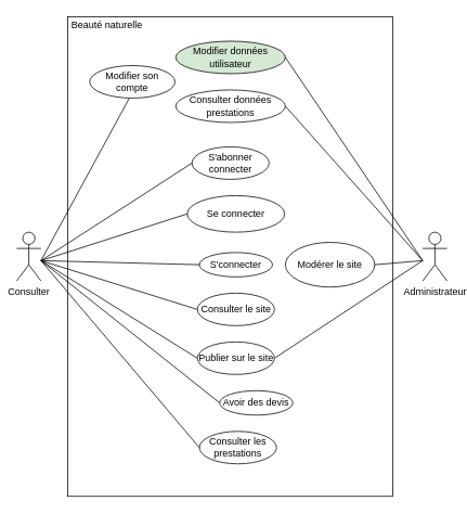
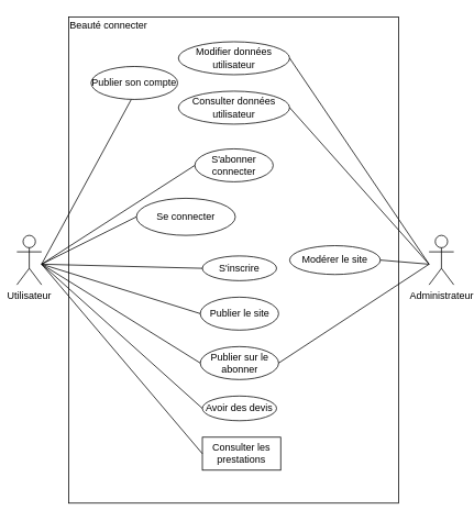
- <mxCell id="3" value="Beauté naturelle" style="text;html=1;strokeColor=none;fillColor=none;align=center;verticalAlign=middle;whiteSpace=wrap;rounded=0;" vertex="1" parent="1"><mxGeometry x="83" y="20.67" width="97" height="20" as="geometry" /></mxCell>
+ <mxCell id="3" value="Beauté connecter" style="text;html=1;strokeColor=none;fillColor=none;align=center;verticalAlign=middle;whiteSpace=wrap;rounded=0;" vertex="1" parent="1"><mxGeometry x="83" y="20.67" width="97" height="20" as="geometry" /></mxCell>
- <mxCell id="11" value="Modifier données utilisateur" style="ellipse;whiteSpace=wrap;html=1;fillColor=#d5e8d4;" vertex="1" parent="1"><mxGeometry x="215.9" y="50" width="135" height="40" as="geometry" /></mxCell>
+ <mxCell id="11" value="Modifier données utilisateur" style="ellipse;whiteSpace=wrap;html=1;" vertex="1" parent="1"><mxGeometry x="215.9" y="50" width="135" height="40" as="geometry" /></mxCell>
- <mxCell id="24" value="Modifier son compte" style="ellipse;whiteSpace=wrap;html=1;" vertex="1" parent="1"><mxGeometry x="110" y="80" width="105" height="40" as="geometry" /></mxCell>
+ <mxCell id="24" value="Publier son compte" style="ellipse;whiteSpace=wrap;html=1;" vertex="1" parent="1"><mxGeometry x="110" y="80" width="105" height="40" as="geometry" /></mxCell>
- <mxCell id="10" value="Consulter données prestations" style="ellipse;whiteSpace=wrap;html=1;" vertex="1" parent="1"><mxGeometry x="215.9" y="110" width="135" height="40" as="geometry" /></mxCell>
+ <mxCell id="10" value="Consulter données utilisateur" style="ellipse;whiteSpace=wrap;html=1;" vertex="1" parent="1"><mxGeometry x="215.9" y="110" width="135" height="40" as="geometry" /></mxCell>
- <mxCell id="5" value="Se connecter" style="ellipse;whiteSpace=wrap;html=1;" vertex="1" parent="1"><mxGeometry x="230" y="240" width="120" height="45" as="geometry" /></mxCell>
+ <mxCell id="5" value="Se connecter" style="ellipse;whiteSpace=wrap;html=1;" vertex="1" parent="1"><mxGeometry x="165" y="240" width="120" height="45" as="geometry" /></mxCell>
- <mxCell id="6" value="S'connecter" style="ellipse;whiteSpace=wrap;html=1;" vertex="1" parent="1"><mxGeometry x="245" y="310" width="90" height="30" as="geometry" /></mxCell>
+ <mxCell id="6" value="S'inscrire" style="ellipse;whiteSpace=wrap;html=1;" vertex="1" parent="1"><mxGeometry x="245" y="310" width="90" height="30" as="geometry" /></mxCell>
- <mxCell id="27" value="Modérer le site" style="ellipse;whiteSpace=wrap;html=1;" vertex="1" parent="1"><mxGeometry x="350.9" y="297.5" width="110" height="55" as="geometry" /></mxCell>
+ <mxCell id="27" value="Modérer le site" style="ellipse;whiteSpace=wrap;html=1;" vertex="1" parent="1"><mxGeometry x="350.9" y="297.5" width="110" height="35" as="geometry" /></mxCell>
- <mxCell id="4" value="Consulter" style="shape=umlActor;verticalLabelPosition=bottom;labelBackgroundColor=#ffffff;verticalAlign=top;html=1;outlineConnect=0;" vertex="1" parent="1"><mxGeometry x="20" y="285" width="30" height="60" as="geometry" /></mxCell>
+ <mxCell id="4" value="Utilisateur" style="shape=umlActor;verticalLabelPosition=bottom;labelBackgroundColor=#ffffff;verticalAlign=top;html=1;outlineConnect=0;" vertex="1" parent="1"><mxGeometry x="20" y="285" width="30" height="60" as="geometry" /></mxCell>
- <mxCell id="13" value="Consulter le site" style="ellipse;whiteSpace=wrap;html=1;" vertex="1" parent="1"><mxGeometry x="242.5" y="360" width="95" height="40" as="geometry" /></mxCell>
+ <mxCell id="13" value="Publier le site" style="ellipse;whiteSpace=wrap;html=1;" vertex="1" parent="1"><mxGeometry x="242.5" y="360" width="95" height="40" as="geometry" /></mxCell>
- <mxCell id="12" value="Publier sur le site" style="ellipse;whiteSpace=wrap;html=1;" vertex="1" parent="1"><mxGeometry x="242.5" y="420" width="95" height="40" as="geometry" /></mxCell>
+ <mxCell id="12" value="Publier sur le abonner" style="ellipse;whiteSpace=wrap;html=1;" vertex="1" parent="1"><mxGeometry x="242.5" y="420" width="95" height="40" as="geometry" /></mxCell>
- <mxCell id="7" value="Avoir des devis" style="ellipse;whiteSpace=wrap;html=1;" vertex="1" parent="1"><mxGeometry x="270" y="480" width="90" height="30" as="geometry" /></mxCell>
+ <mxCell id="7" value="Avoir des devis" style="ellipse;whiteSpace=wrap;html=1;" vertex="1" parent="1"><mxGeometry x="245" y="480" width="90" height="30" as="geometry" /></mxCell>
- <mxCell id="8" value="Consulter les prestations" style="ellipse;whiteSpace=wrap;html=1;" vertex="1" parent="1"><mxGeometry x="245" y="530" width="95" height="40" as="geometry" /></mxCell>
+ <mxCell id="8" value="Consulter les prestations" style="whiteSpace=wrap;html=1;rounded=0;" vertex="1" parent="1"><mxGeometry x="245" y="530" width="95" height="40" as="geometry" /></mxCell>
